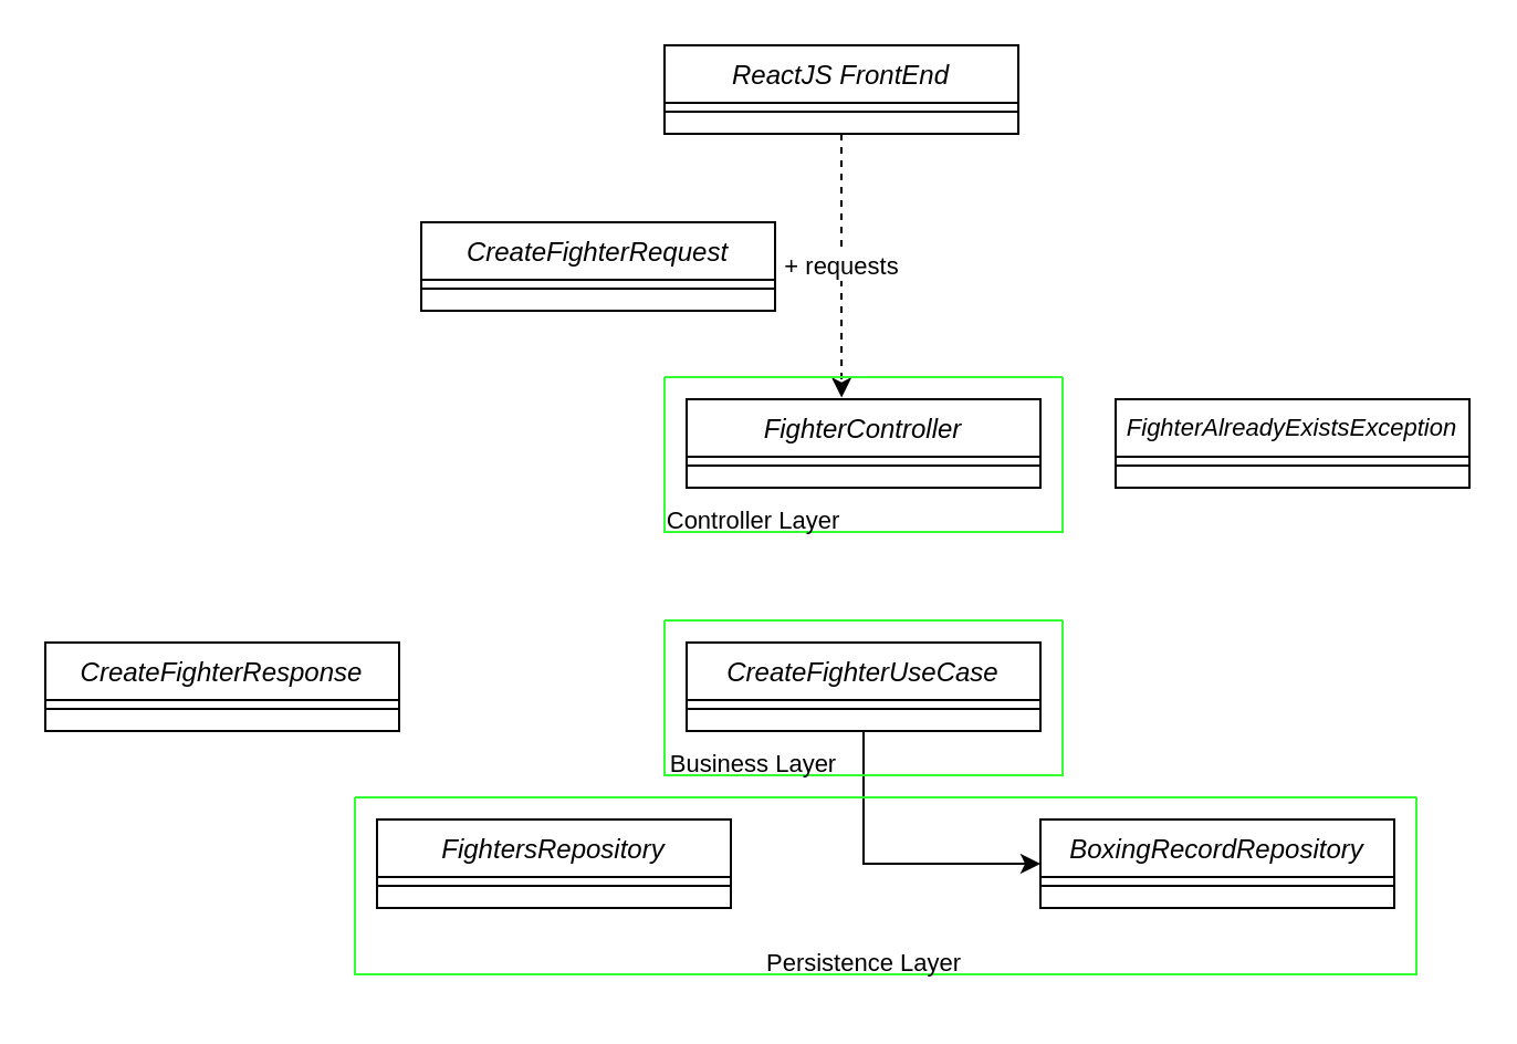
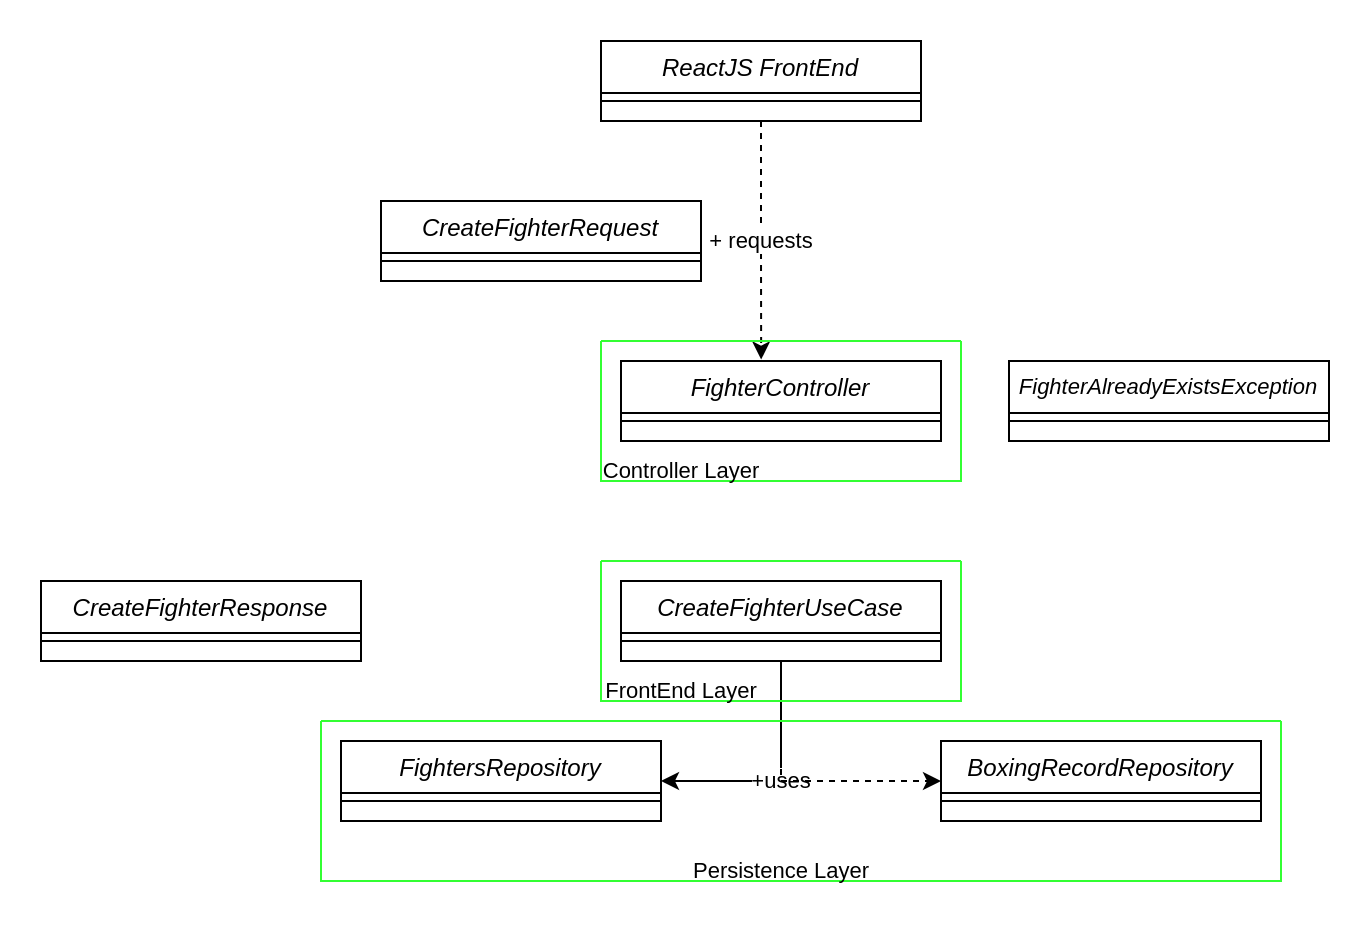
- <mxCell id="20" value="Business Layer" style="text;html=1;align=center;verticalAlign=middle;resizable=0;points=[];autosize=1;strokeColor=none;fillColor=none;fontSize=11;" vertex="1" parent="1"><mxGeometry x="290" y="330" width="100" height="30" as="geometry" /></mxCell>
+ <mxCell id="20" value="FrontEnd Layer" style="text;html=1;align=center;verticalAlign=middle;resizable=0;points=[];autosize=1;strokeColor=none;fillColor=none;fontSize=11;" vertex="1" parent="1"><mxGeometry x="290" y="330" width="100" height="30" as="geometry" /></mxCell>
+ <mxCell id="4" value="+uses" style="edgeStyle=orthogonalEdgeStyle;rounded=0;orthogonalLoop=1;jettySize=auto;html=1;entryX=1;entryY=0.5;entryDx=0;entryDy=0;fontSize=11;" edge="1" parent="1" source="6" target="24"><mxGeometry relative="1" as="geometry" /></mxCell>
- <mxCell id="5" style="edgeStyle=orthogonalEdgeStyle;rounded=0;orthogonalLoop=1;jettySize=auto;html=1;entryX=0;entryY=0.5;entryDx=0;entryDy=0;fontSize=11;" edge="1" parent="1" source="6" target="22"><mxGeometry relative="1" as="geometry" /></mxCell>
+ <mxCell id="5" style="edgeStyle=orthogonalEdgeStyle;rounded=0;orthogonalLoop=1;jettySize=auto;html=1;entryX=0;entryY=0.5;entryDx=0;entryDy=0;fontSize=11;dashed=1;" edge="1" parent="1" source="6" target="22"><mxGeometry relative="1" as="geometry" /></mxCell>
